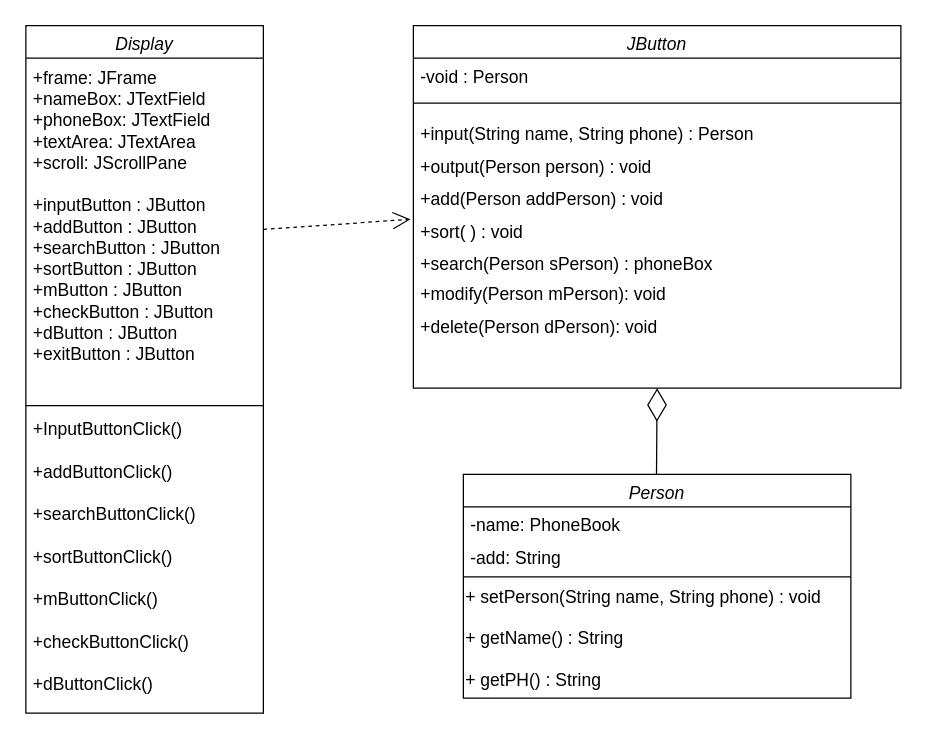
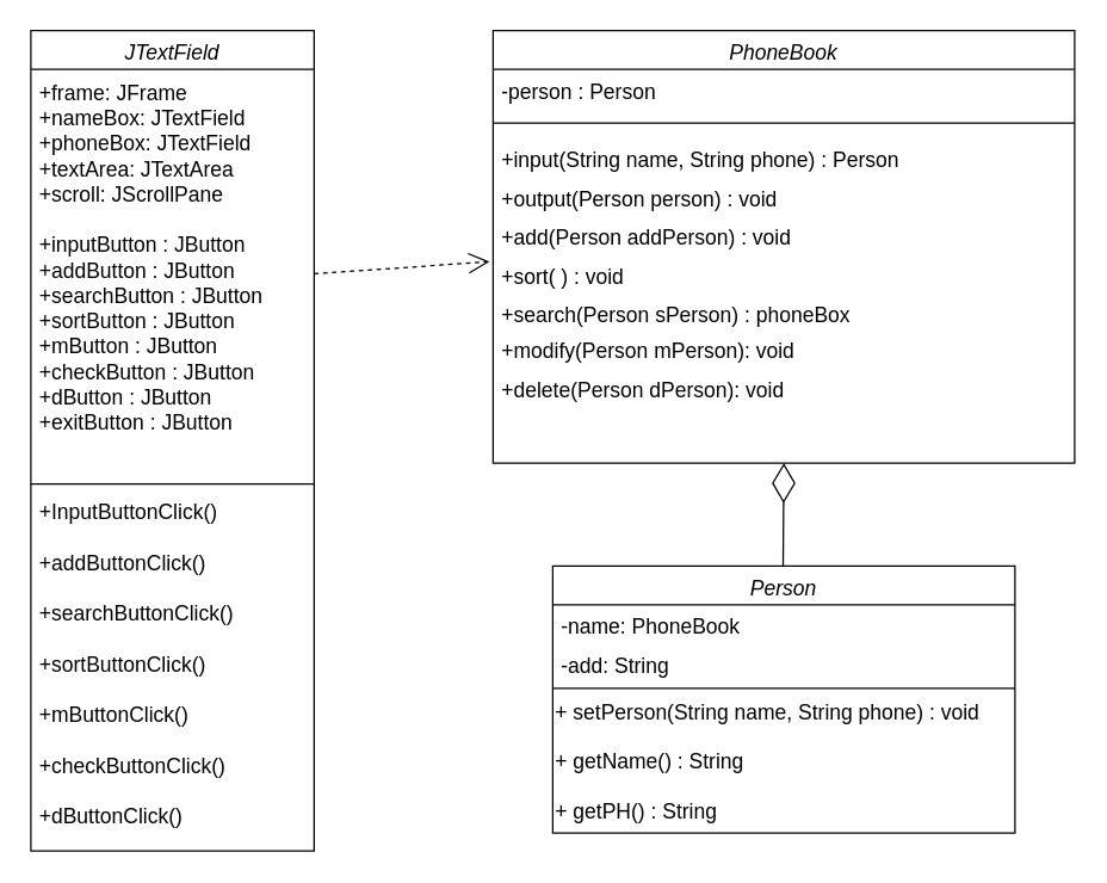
- <mxCell id="17" value="Display" style="swimlane;fontStyle=2;align=center;verticalAlign=top;childLayout=stackLayout;horizontal=1;startSize=26;horizontalStack=0;resizeParent=1;resizeParentMax=0;resizeLast=0;collapsible=1;marginBottom=0;fontSize=14;" parent="1" vertex="1"><mxGeometry x="20" y="20" width="190" height="550" as="geometry" /></mxCell>
+ <mxCell id="17" value="JTextField" style="swimlane;fontStyle=2;align=center;verticalAlign=top;childLayout=stackLayout;horizontal=1;startSize=26;horizontalStack=0;resizeParent=1;resizeParentMax=0;resizeLast=0;collapsible=1;marginBottom=0;fontSize=14;" parent="1" vertex="1"><mxGeometry x="20" y="20" width="190" height="550" as="geometry" /></mxCell>
- <mxCell id="2" value="JButton" style="swimlane;fontStyle=2;align=center;verticalAlign=top;childLayout=stackLayout;horizontal=1;startSize=26;horizontalStack=0;resizeParent=1;resizeLast=0;collapsible=1;marginBottom=0;rounded=0;shadow=0;strokeWidth=1;fontSize=14;" parent="1" vertex="1"><mxGeometry x="330" y="20" width="390" height="290" as="geometry"><mxRectangle x="230" y="140" width="160" height="26" as="alternateBounds" /></mxGeometry></mxCell>
+ <mxCell id="2" value="PhoneBook" style="swimlane;fontStyle=2;align=center;verticalAlign=top;childLayout=stackLayout;horizontal=1;startSize=26;horizontalStack=0;resizeParent=1;resizeLast=0;collapsible=1;marginBottom=0;rounded=0;shadow=0;strokeWidth=1;fontSize=14;" parent="1" vertex="1"><mxGeometry x="330" y="20" width="390" height="290" as="geometry"><mxRectangle x="230" y="140" width="160" height="26" as="alternateBounds" /></mxGeometry></mxCell>
- <mxCell id="3" value="-void : Person" style="text;align=left;verticalAlign=top;spacingLeft=4;spacingRight=4;overflow=hidden;rotatable=0;points=[[0,0.5],[1,0.5]];portConstraint=eastwest;fontSize=14;" parent="2" vertex="1"><mxGeometry y="26" width="390" height="26" as="geometry" /></mxCell>
+ <mxCell id="3" value="-person : Person" style="text;align=left;verticalAlign=top;spacingLeft=4;spacingRight=4;overflow=hidden;rotatable=0;points=[[0,0.5],[1,0.5]];portConstraint=eastwest;fontSize=14;" parent="2" vertex="1"><mxGeometry y="26" width="390" height="26" as="geometry" /></mxCell>
